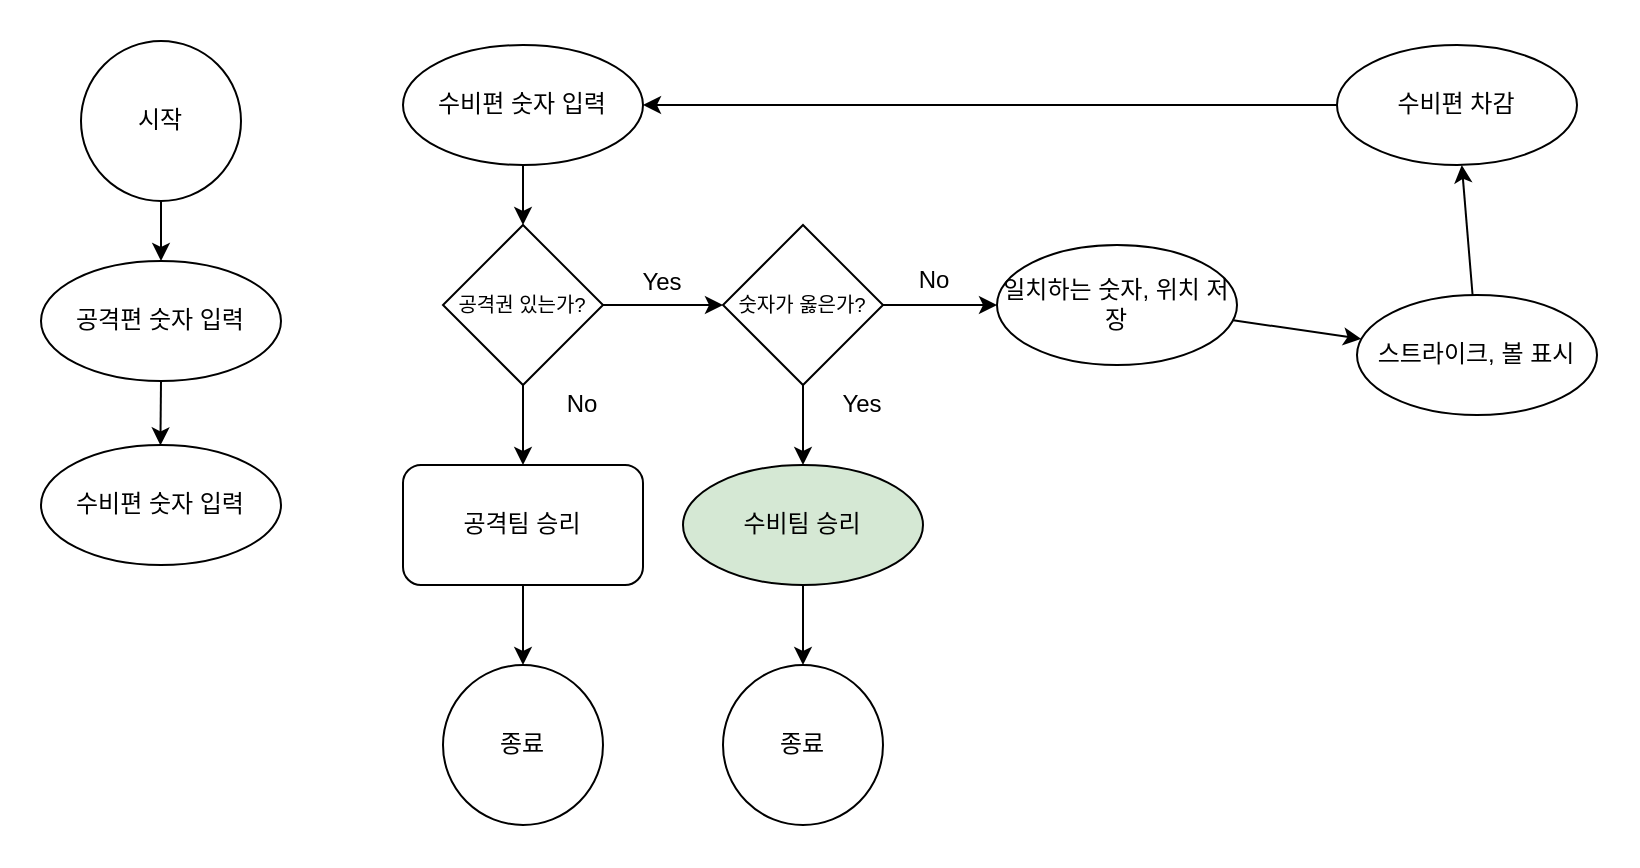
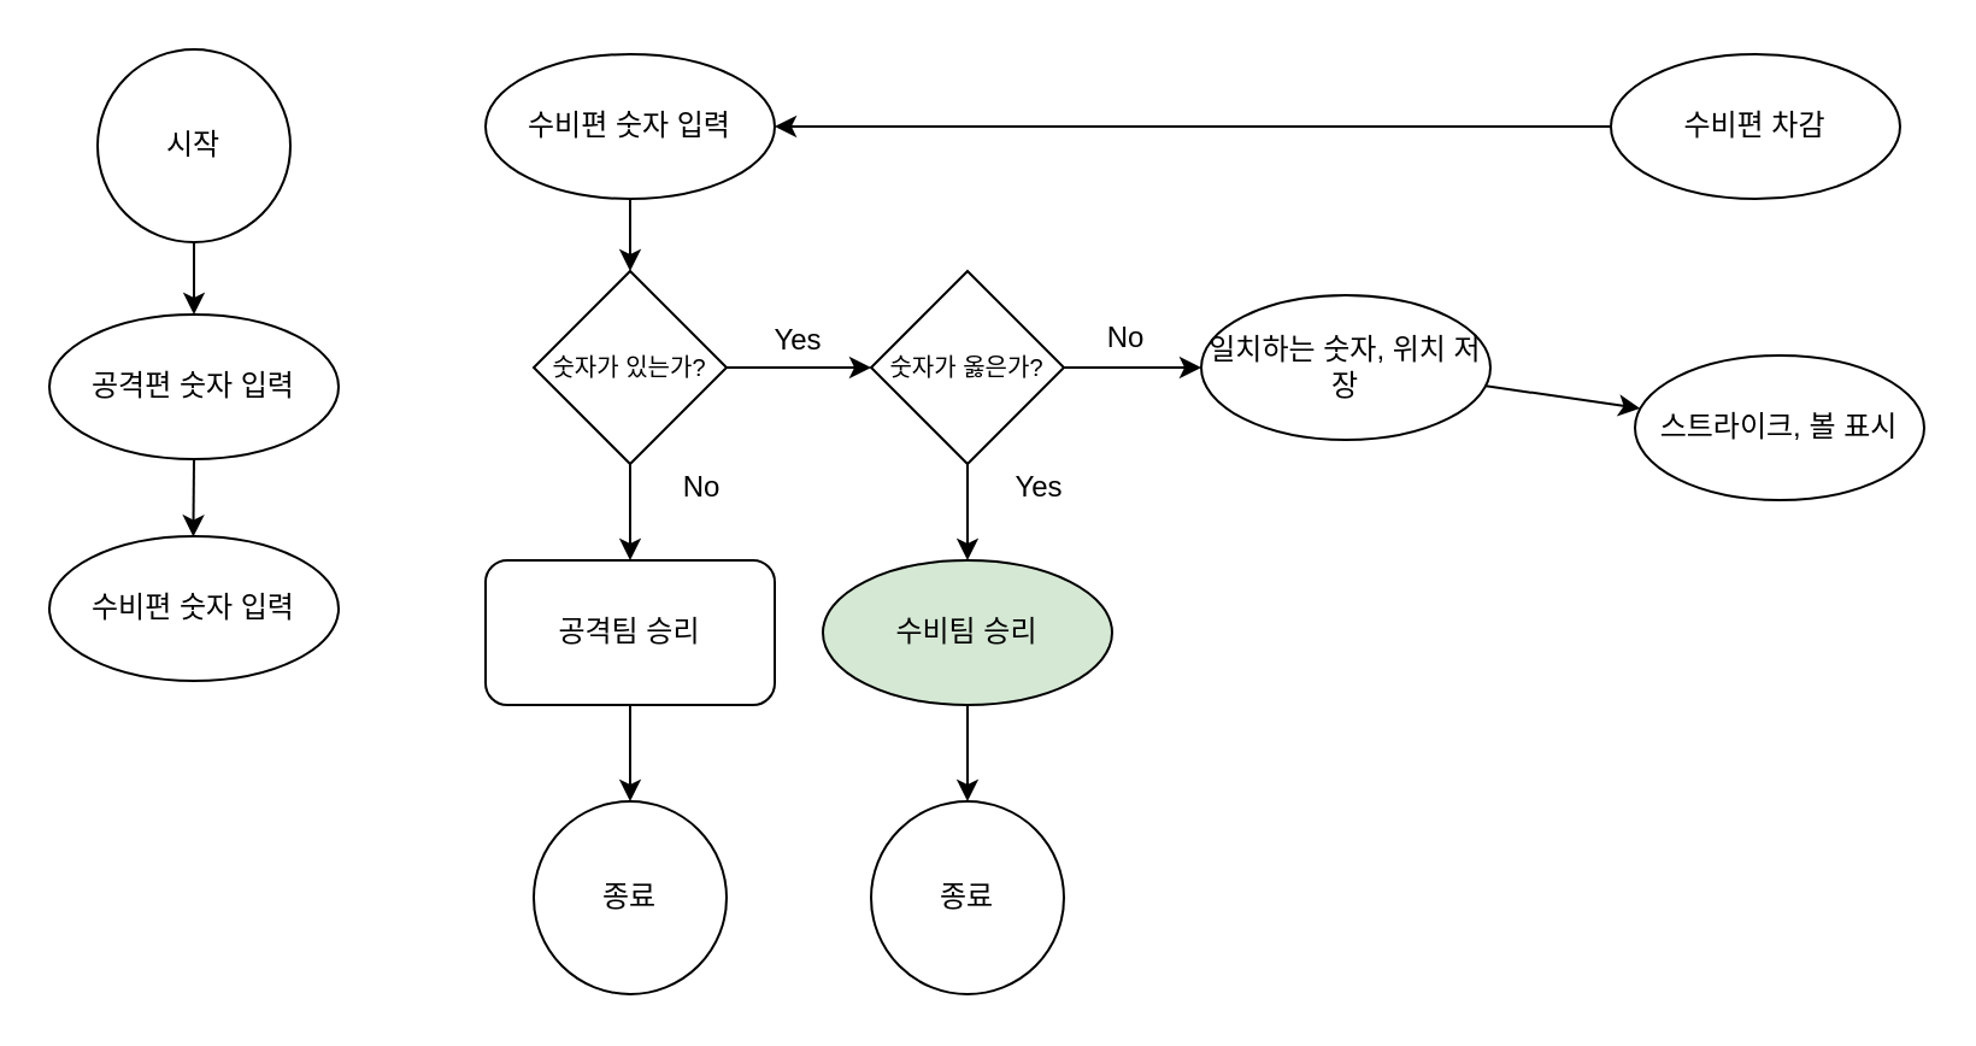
- <mxCell id="12" value="" style="edgeStyle=none;html=1;" parent="1" source="13" target="15" edge="1"><mxGeometry relative="1" as="geometry" /></mxCell>
- <mxCell id="18" value="&lt;font style=&quot;font-size: 10px&quot;&gt;공격권 있는가?&lt;/font&gt;" style="rhombus;whiteSpace=wrap;html=1;" parent="1" vertex="1"><mxGeometry x="221" y="112" width="80" height="80" as="geometry" /></mxCell>
+ <mxCell id="18" value="&lt;font style=&quot;font-size: 10px&quot;&gt;숫자가 있는가?&lt;/font&gt;" style="rhombus;whiteSpace=wrap;html=1;" parent="1" vertex="1"><mxGeometry x="221" y="112" width="80" height="80" as="geometry" /></mxCell>
